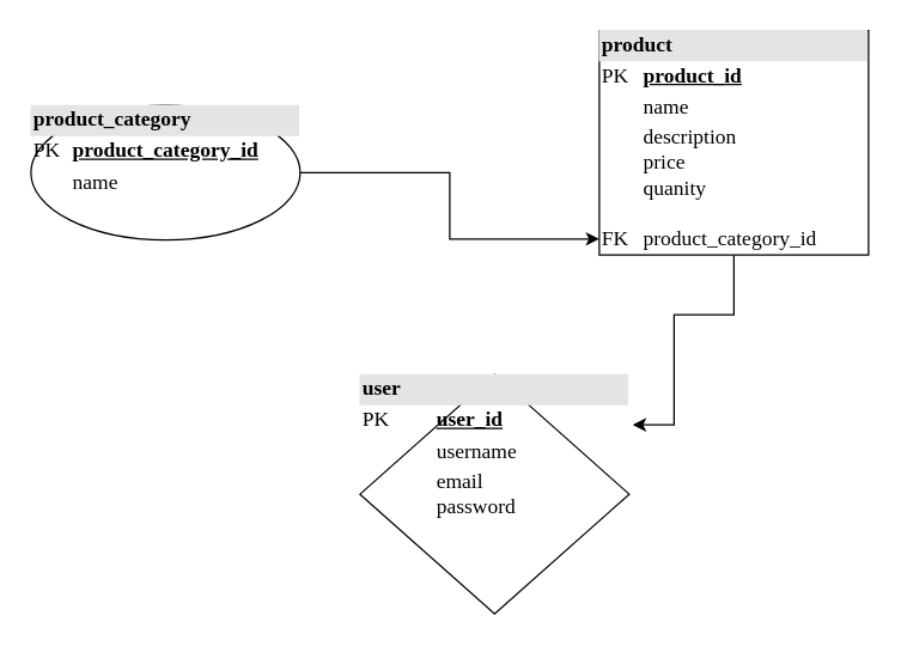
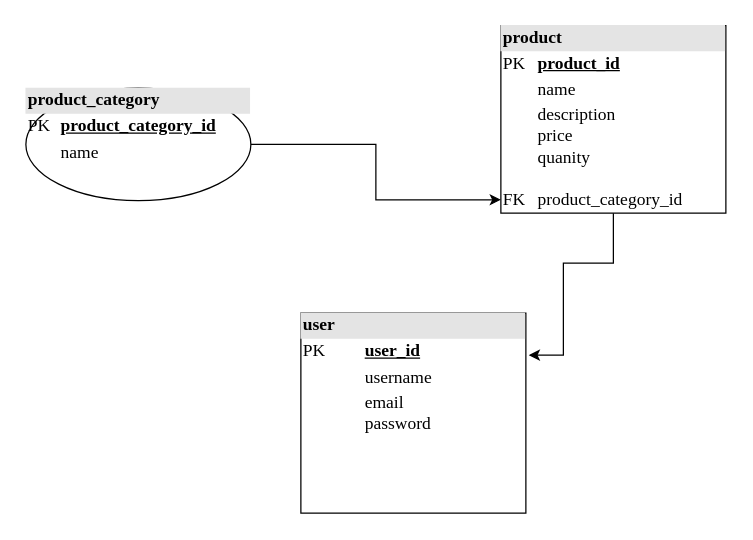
- <mxCell id="5" value="&lt;div style=&quot;box-sizing: border-box; width: 100%; background: rgb(228, 228, 228); padding: 2px; font-size: 14px;&quot;&gt;&lt;b&gt;user&lt;/b&gt;&lt;/div&gt;&lt;table cellspacing=&quot;0&quot; cellpadding=&quot;2&quot; style=&quot;width: 100%; font-size: 14px;&quot;&gt;&lt;tbody style=&quot;font-size: 14px;&quot;&gt;&lt;tr style=&quot;font-size: 14px;&quot;&gt;&lt;td style=&quot;font-size: 14px;&quot;&gt;PK&lt;/td&gt;&lt;td style=&quot;font-size: 14px;&quot;&gt;&lt;b&gt;&lt;u&gt;user_id&lt;/u&gt;&lt;/b&gt;&lt;/td&gt;&lt;/tr&gt;&lt;tr style=&quot;font-size: 14px;&quot;&gt;&lt;td style=&quot;font-size: 14px;&quot;&gt;&lt;br&gt;&lt;/td&gt;&lt;td style=&quot;font-size: 14px;&quot;&gt;username&lt;/td&gt;&lt;/tr&gt;&lt;tr style=&quot;font-size: 14px;&quot;&gt;&lt;td style=&quot;font-size: 14px;&quot;&gt;&lt;/td&gt;&lt;td style=&quot;font-size: 14px;&quot;&gt;email&lt;br style=&quot;font-size: 14px;&quot;&gt;password&lt;/td&gt;&lt;/tr&gt;&lt;/tbody&gt;&lt;/table&gt;" style="rhombus;verticalAlign=top;align=left;overflow=fill;html=1;whiteSpace=wrap;fontFamily=Times New Roman;fontSize=14;" vertex="1" parent="1"><mxGeometry x="240" y="250" width="180" height="160" as="geometry" /></mxCell>
+ <mxCell id="5" value="&lt;div style=&quot;box-sizing: border-box; width: 100%; background: rgb(228, 228, 228); padding: 2px; font-size: 14px;&quot;&gt;&lt;b&gt;user&lt;/b&gt;&lt;/div&gt;&lt;table cellspacing=&quot;0&quot; cellpadding=&quot;2&quot; style=&quot;width: 100%; font-size: 14px;&quot;&gt;&lt;tbody style=&quot;font-size: 14px;&quot;&gt;&lt;tr style=&quot;font-size: 14px;&quot;&gt;&lt;td style=&quot;font-size: 14px;&quot;&gt;PK&lt;/td&gt;&lt;td style=&quot;font-size: 14px;&quot;&gt;&lt;b&gt;&lt;u&gt;user_id&lt;/u&gt;&lt;/b&gt;&lt;/td&gt;&lt;/tr&gt;&lt;tr style=&quot;font-size: 14px;&quot;&gt;&lt;td style=&quot;font-size: 14px;&quot;&gt;&lt;br&gt;&lt;/td&gt;&lt;td style=&quot;font-size: 14px;&quot;&gt;username&lt;/td&gt;&lt;/tr&gt;&lt;tr style=&quot;font-size: 14px;&quot;&gt;&lt;td style=&quot;font-size: 14px;&quot;&gt;&lt;/td&gt;&lt;td style=&quot;font-size: 14px;&quot;&gt;email&lt;br style=&quot;font-size: 14px;&quot;&gt;password&lt;/td&gt;&lt;/tr&gt;&lt;/tbody&gt;&lt;/table&gt;" style="verticalAlign=top;align=left;overflow=fill;html=1;whiteSpace=wrap;fontFamily=Times New Roman;fontSize=14;" vertex="1" parent="1"><mxGeometry x="240" y="250" width="180" height="160" as="geometry" /></mxCell>
